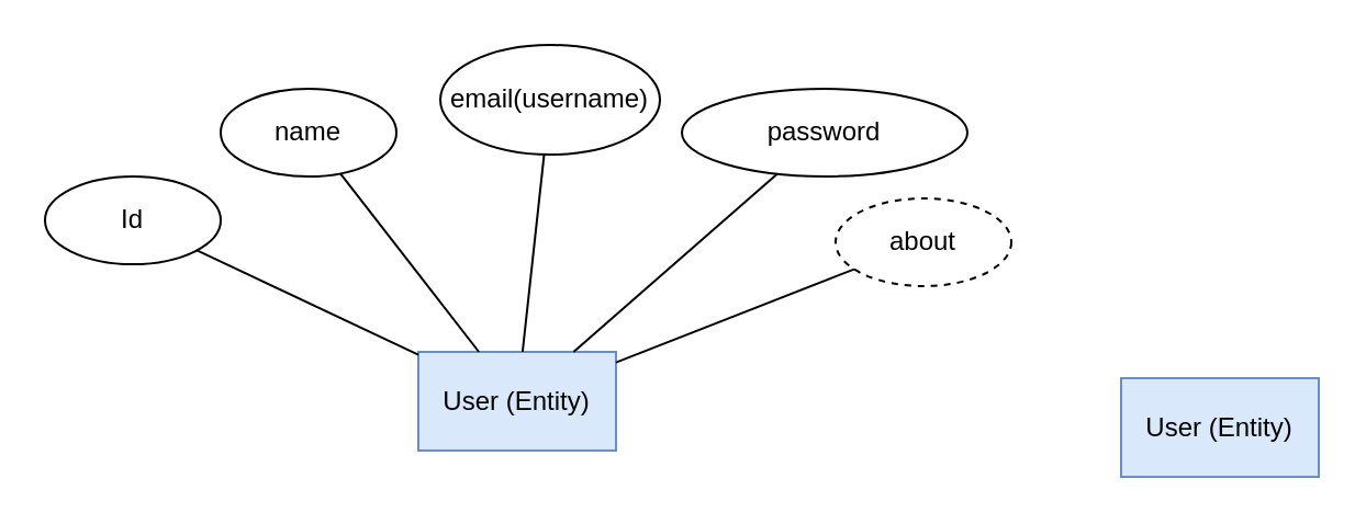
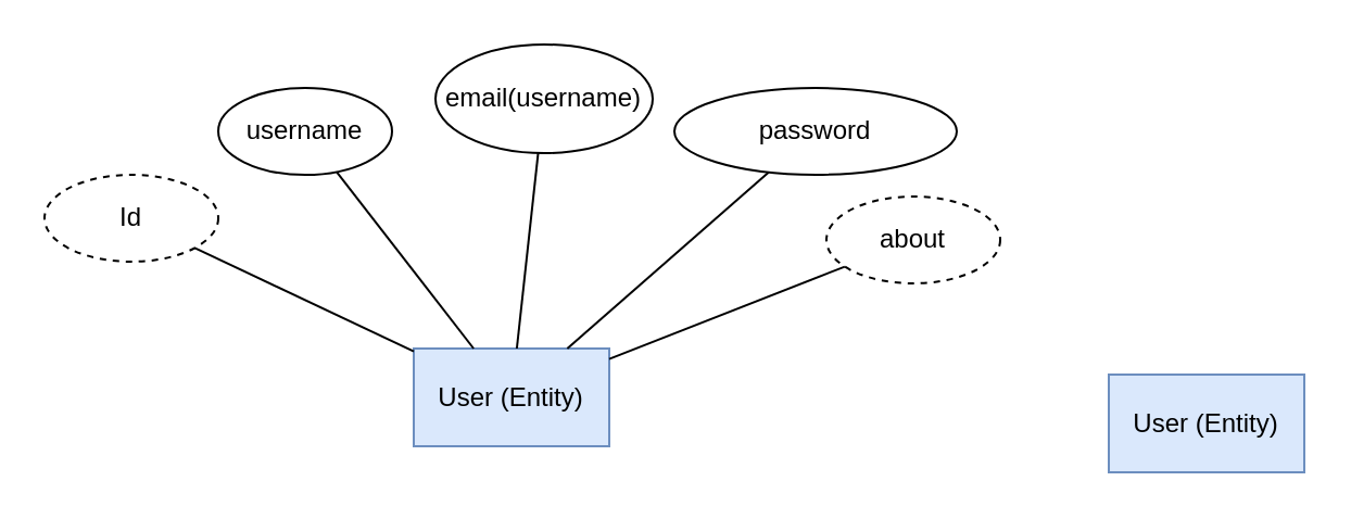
- <mxCell id="6" value="name" style="ellipse;whiteSpace=wrap;html=1;" vertex="1" parent="1"><mxGeometry x="100" y="40" width="80" height="40" as="geometry" /></mxCell>
+ <mxCell id="6" value="username" style="ellipse;whiteSpace=wrap;html=1;" vertex="1" parent="1"><mxGeometry x="100" y="40" width="80" height="40" as="geometry" /></mxCell>
- <mxCell id="3" value="Id" style="ellipse;whiteSpace=wrap;html=1;" vertex="1" parent="1"><mxGeometry x="20" y="80" width="80" height="40" as="geometry" /></mxCell>
+ <mxCell id="3" value="Id" style="ellipse;whiteSpace=wrap;html=1;dashed=1;" vertex="1" parent="1"><mxGeometry x="20" y="80" width="80" height="40" as="geometry" /></mxCell>
